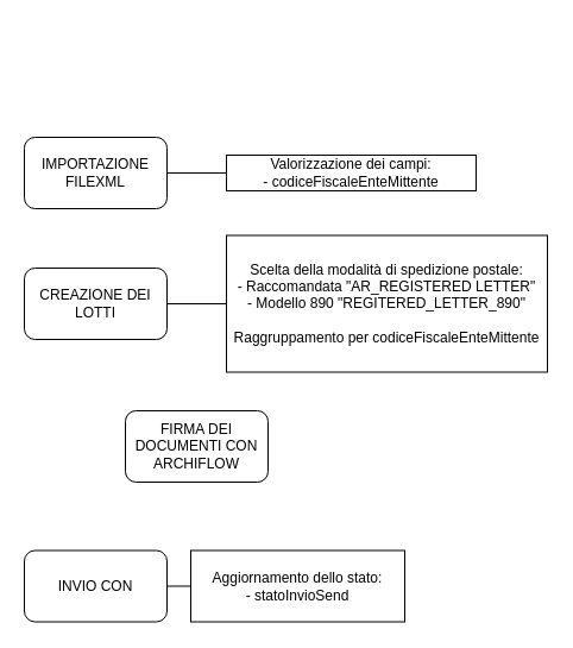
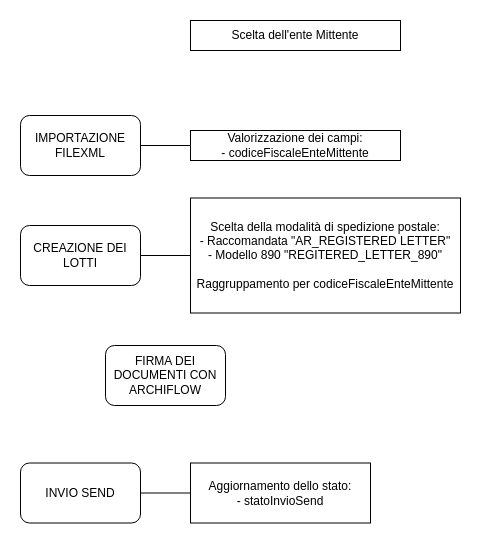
+ <mxCell id="2" value="Scelta dell'ente Mittente" style="text;html=1;align=center;verticalAlign=middle;whiteSpace=wrap;rounded=0;strokeColor=default;" parent="1" vertex="1"><mxGeometry x="190" y="20" width="210" height="30" as="geometry" /></mxCell>
- <mxCell id="11" value="Aggiornamento dello stato:&lt;div&gt;- statoInvioSend&lt;/div&gt;" style="text;html=1;align=center;verticalAlign=middle;whiteSpace=wrap;rounded=0;strokeColor=default;" vertex="1" parent="1"><mxGeometry x="160" y="462.5" width="180" height="60" as="geometry" /></mxCell>
+ <mxCell id="11" value="Aggiornamento dello stato:&lt;div&gt;- statoInvioSend&lt;/div&gt;" style="text;html=1;align=center;verticalAlign=middle;whiteSpace=wrap;rounded=0;strokeColor=default;" vertex="1" parent="1"><mxGeometry x="190" y="462.5" width="180" height="60" as="geometry" /></mxCell>
- <mxCell id="10" value="INVIO CON" style="rounded=1;whiteSpace=wrap;html=1;" vertex="1" parent="1"><mxGeometry x="20" y="462.5" width="120" height="60" as="geometry" /></mxCell>
+ <mxCell id="10" value="INVIO SEND" style="rounded=1;whiteSpace=wrap;html=1;" vertex="1" parent="1"><mxGeometry x="20" y="462.5" width="120" height="60" as="geometry" /></mxCell>
